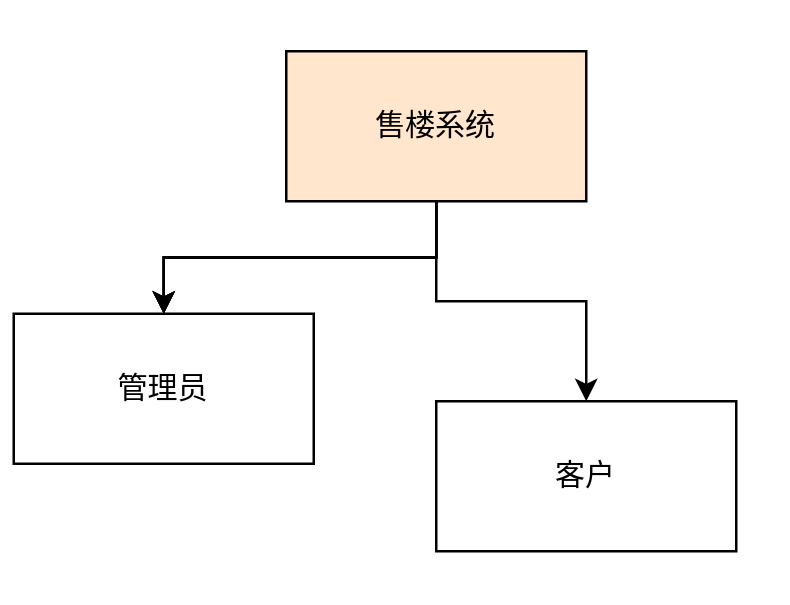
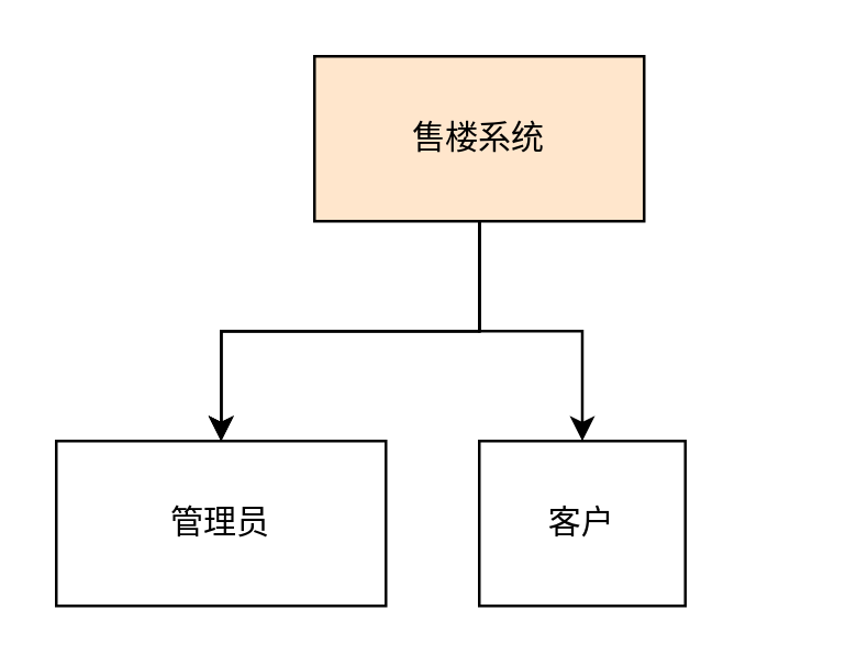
- <mxCell id="7" value="管理员" style="whiteSpace=wrap;html=1;rounded=0;" vertex="1" parent="1"><mxGeometry x="5" y="125" width="120" height="60" as="geometry" /></mxCell>
+ <mxCell id="7" value="管理员" style="whiteSpace=wrap;html=1;rounded=0;" vertex="1" parent="1"><mxGeometry x="20" y="160" width="120" height="60" as="geometry" /></mxCell>
- <mxCell id="8" value="客户" style="whiteSpace=wrap;html=1;rounded=0;" vertex="1" parent="1"><mxGeometry x="174" y="160" width="120" height="60" as="geometry" /></mxCell>
+ <mxCell id="8" value="客户" style="whiteSpace=wrap;html=1;rounded=0;" vertex="1" parent="1"><mxGeometry x="174" y="160" width="75" height="60" as="geometry" /></mxCell>
